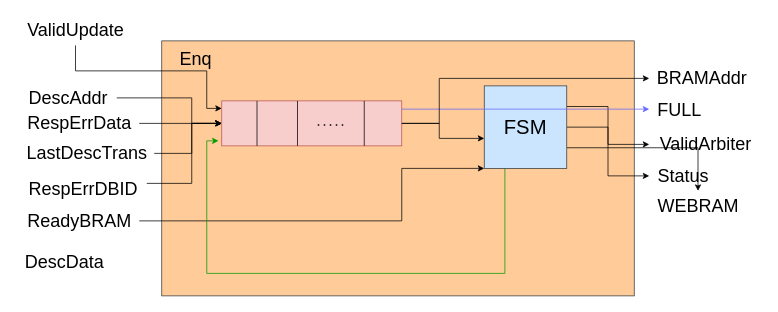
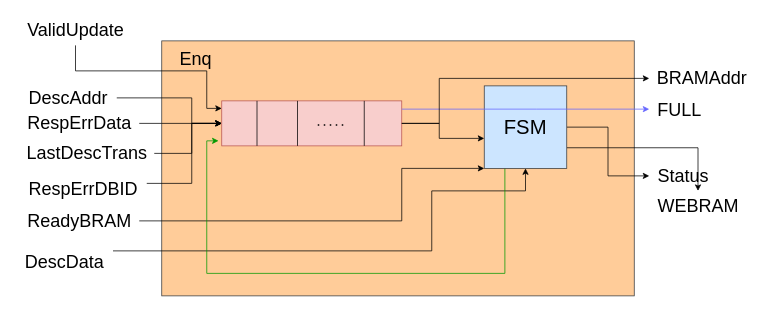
- <mxCell id="23" style="edgeStyle=orthogonalEdgeStyle;rounded=0;orthogonalLoop=1;jettySize=auto;html=1;exitX=1;exitY=0.25;exitDx=0;exitDy=0;strokeColor=#000000;fontSize=24;" edge="1" parent="1" source="26" target="30"><mxGeometry relative="1" as="geometry" /></mxCell>
- <mxCell id="30" value="ValidArbiter" style="text;html=1;align=center;verticalAlign=middle;resizable=0;points=[];autosize=1;strokeColor=none;fillColor=none;fontSize=24;" vertex="1" parent="1"><mxGeometry x="865" y="172" width="150" height="40" as="geometry" /></mxCell>
+ <mxCell id="12" style="edgeStyle=orthogonalEdgeStyle;rounded=0;orthogonalLoop=1;jettySize=auto;html=1;strokeColor=#000000;fontSize=24;" edge="1" parent="1" source="13" target="26"><mxGeometry relative="1" as="geometry"><Array as="points"><mxPoint x="575" y="334" /><mxPoint x="575" y="254" /></Array></mxGeometry></mxCell>
